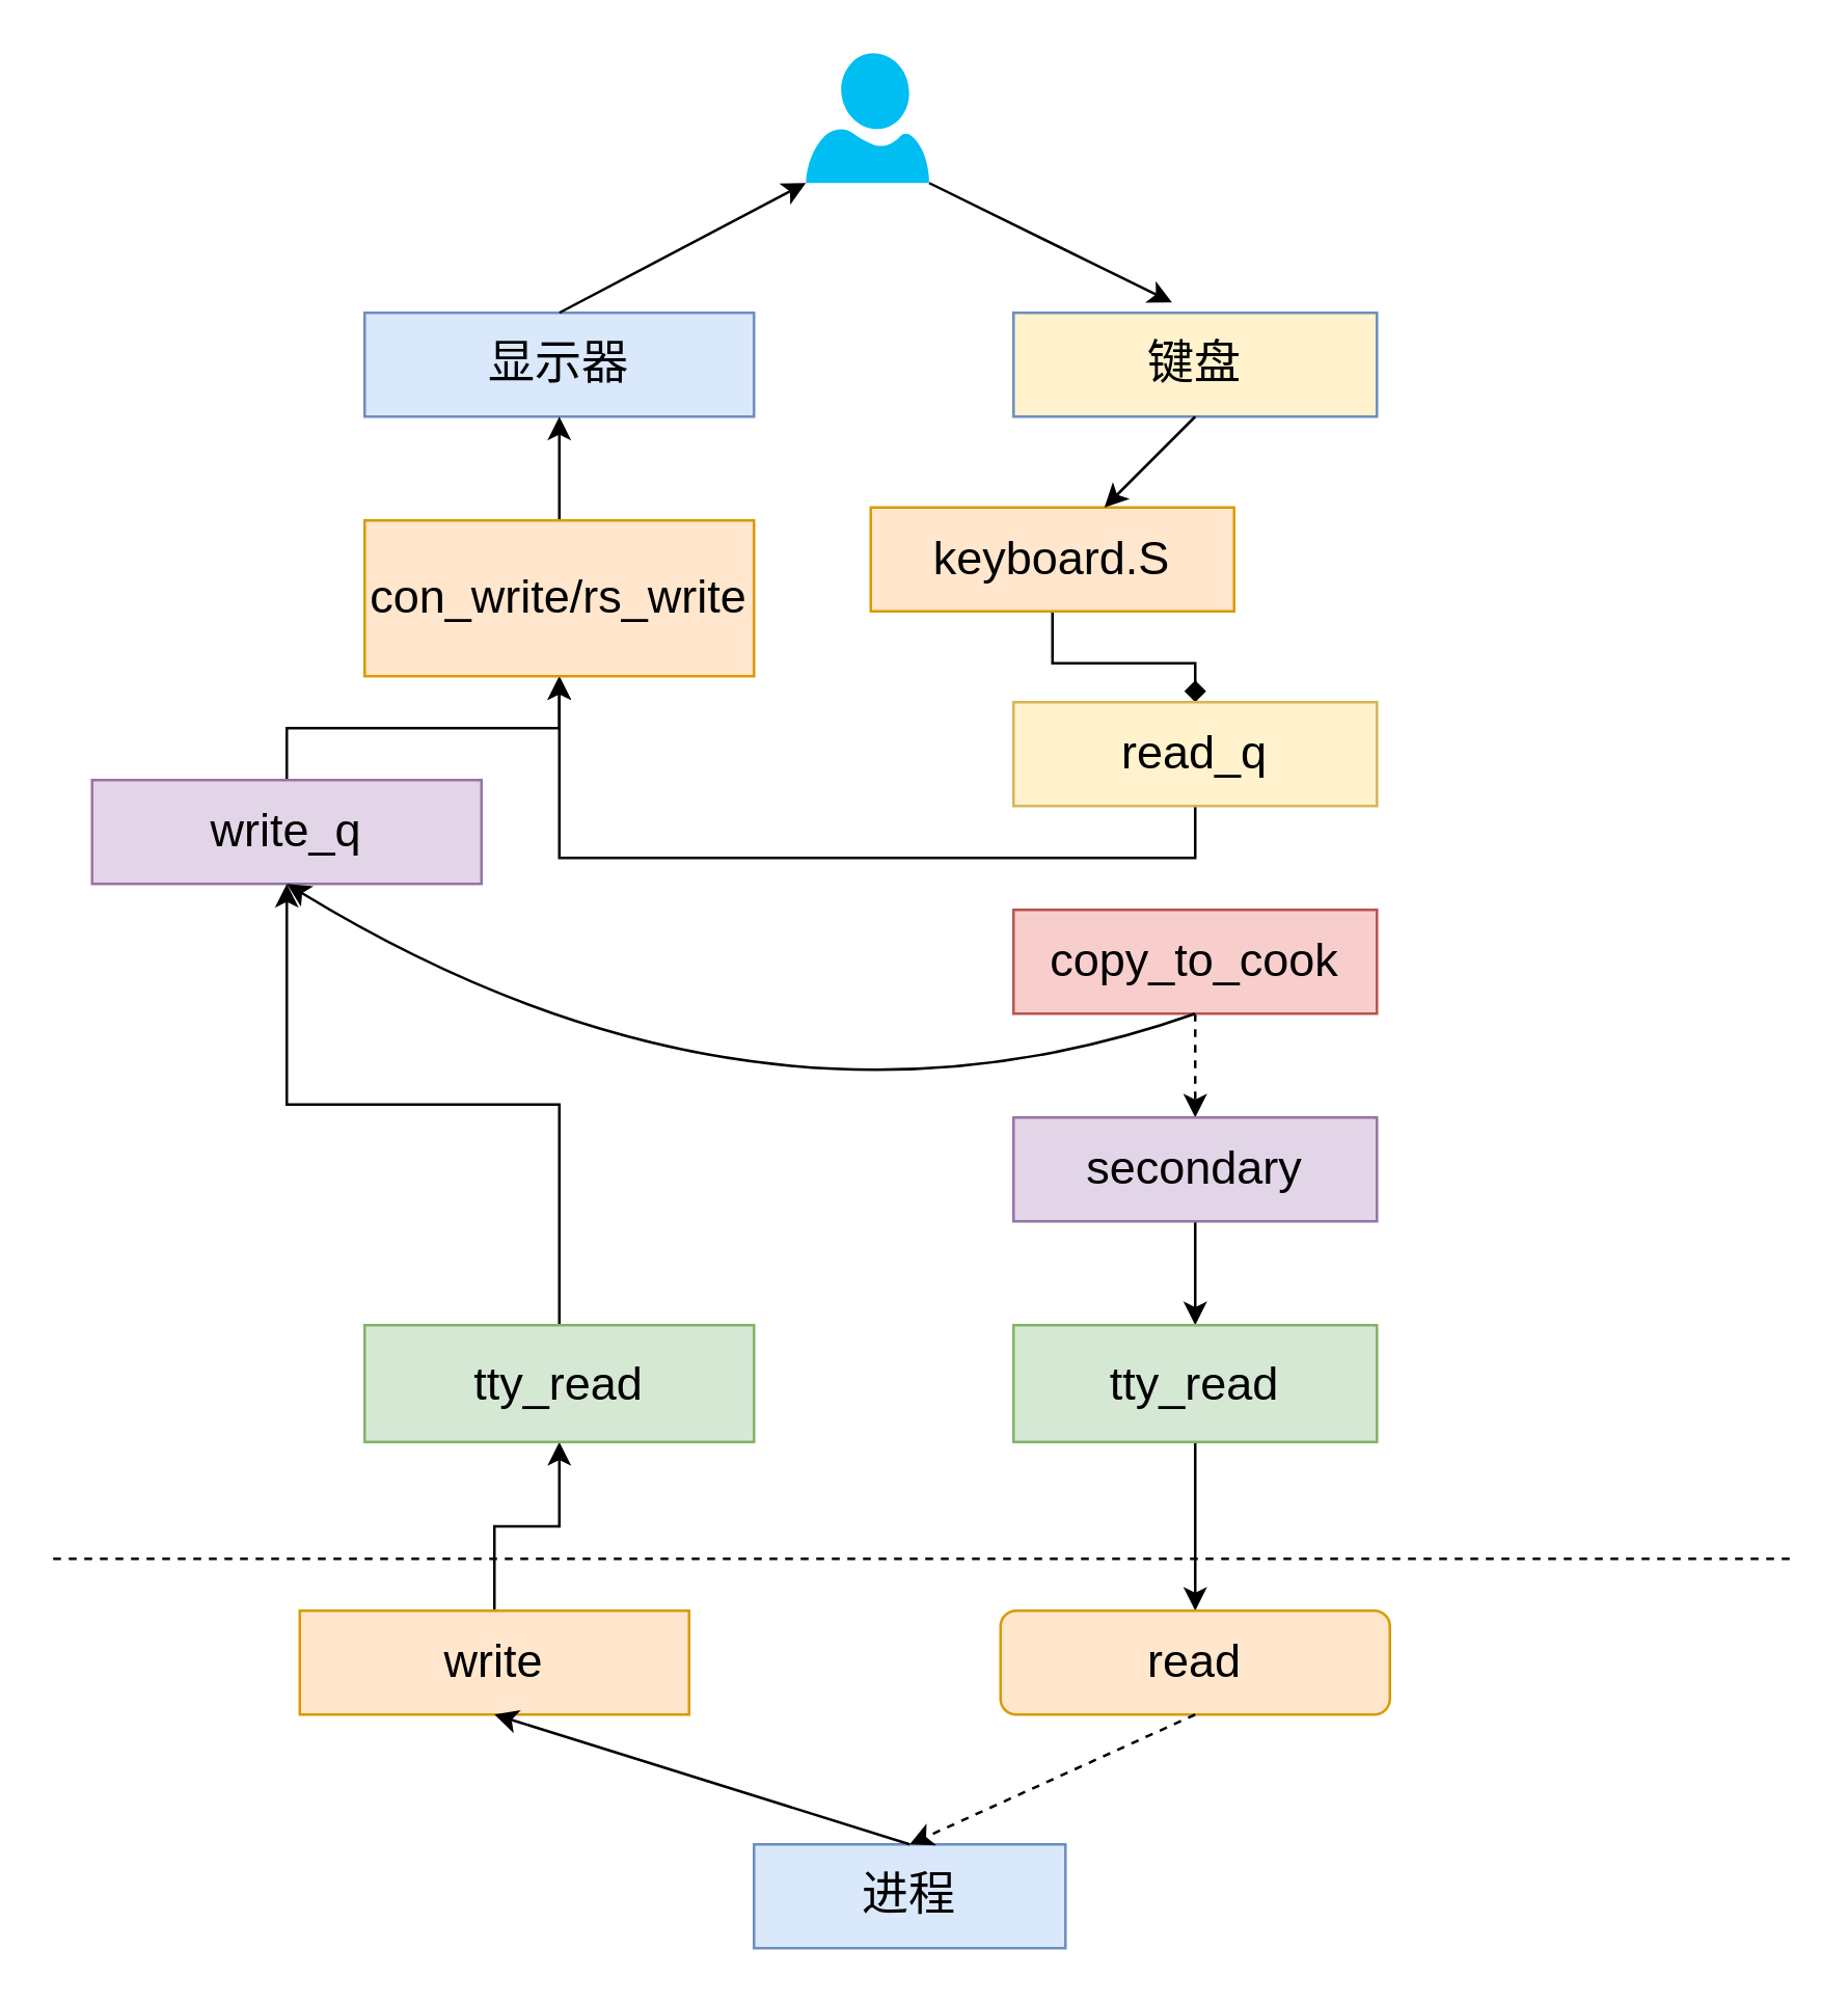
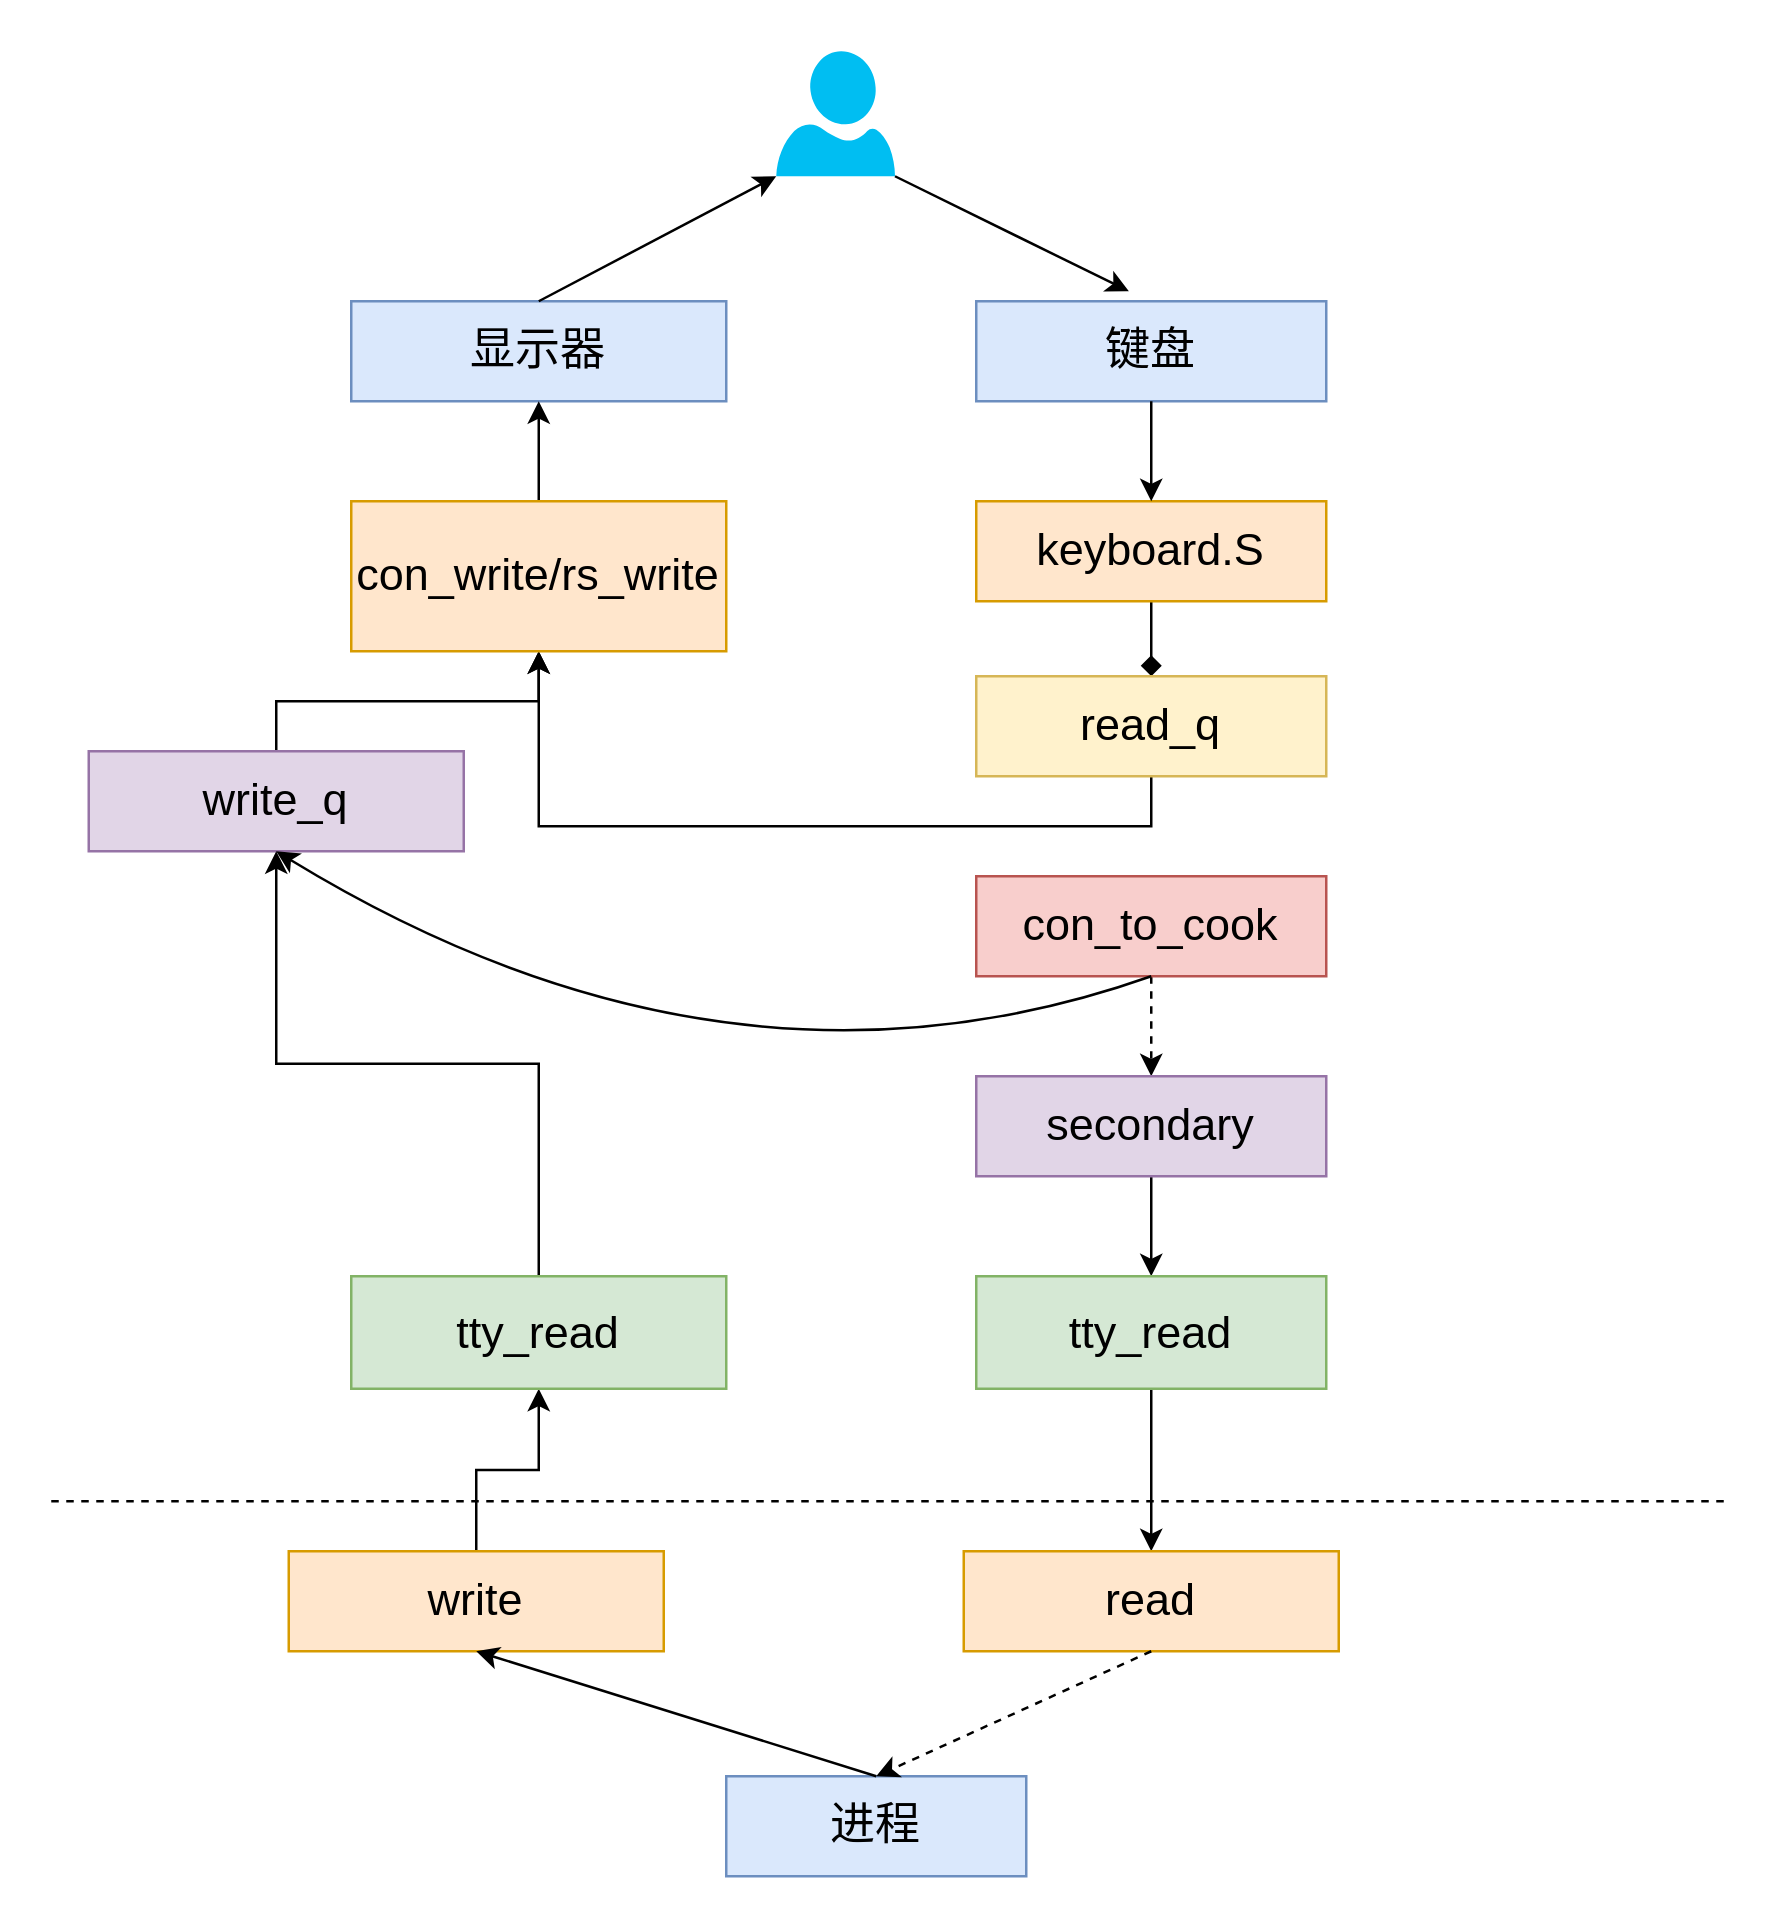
- <mxCell id="2" value="&lt;font style=&quot;font-size: 18px;&quot;&gt;键盘&lt;/font&gt;" style="rounded=0;whiteSpace=wrap;html=1;fillColor=#fff2cc;strokeColor=#6c8ebf;" vertex="1" parent="1"><mxGeometry x="390" y="120" width="140" height="40" as="geometry" /></mxCell>
+ <mxCell id="2" value="&lt;font style=&quot;font-size: 18px;&quot;&gt;键盘&lt;/font&gt;" style="rounded=0;whiteSpace=wrap;html=1;fillColor=#dae8fc;strokeColor=#6c8ebf;" vertex="1" parent="1"><mxGeometry x="390" y="120" width="140" height="40" as="geometry" /></mxCell>
- <mxCell id="6" value="keyboard.S" style="rounded=0;whiteSpace=wrap;html=1;fontSize=18;fillColor=#ffe6cc;strokeColor=#d79b00;" vertex="1" parent="1"><mxGeometry x="335" y="195" width="140" height="40" as="geometry" /></mxCell>
+ <mxCell id="6" value="keyboard.S" style="rounded=0;whiteSpace=wrap;html=1;fontSize=18;fillColor=#ffe6cc;strokeColor=#d79b00;" vertex="1" parent="1"><mxGeometry x="390" y="200" width="140" height="40" as="geometry" /></mxCell>
- <mxCell id="13" value="copy_to_cook" style="rounded=0;whiteSpace=wrap;html=1;fontSize=18;fillColor=#f8cecc;strokeColor=#b85450;" vertex="1" parent="1"><mxGeometry x="390" y="350" width="140" height="40" as="geometry" /></mxCell>
+ <mxCell id="13" value="con_to_cook" style="rounded=0;whiteSpace=wrap;html=1;fontSize=18;fillColor=#f8cecc;strokeColor=#b85450;" vertex="1" parent="1"><mxGeometry x="390" y="350" width="140" height="40" as="geometry" /></mxCell>
- <mxCell id="24" value="read" style="whiteSpace=wrap;html=1;fontSize=18;fillColor=#ffe6cc;strokeColor=#d79b00;rounded=1;" vertex="1" parent="1"><mxGeometry x="385" y="620" width="150" height="40" as="geometry" /></mxCell>
+ <mxCell id="24" value="read" style="rounded=0;whiteSpace=wrap;html=1;fontSize=18;fillColor=#ffe6cc;strokeColor=#d79b00;" vertex="1" parent="1"><mxGeometry x="385" y="620" width="150" height="40" as="geometry" /></mxCell>
